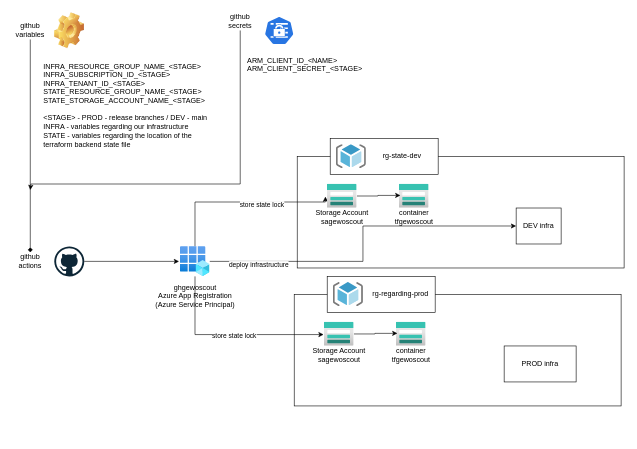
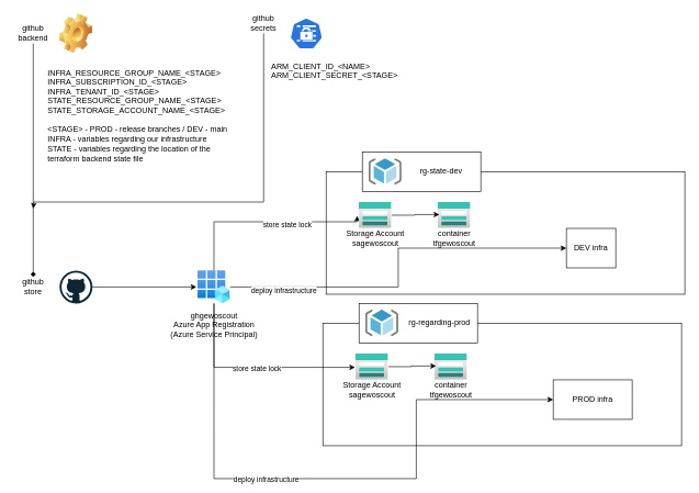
- <mxCell id="6" value="github variables" style="text;html=1;align=center;verticalAlign=middle;whiteSpace=wrap;rounded=0;" vertex="1" parent="1"><mxGeometry x="20" y="35" width="60" height="30" as="geometry" /></mxCell>
+ <mxCell id="6" value="github backend" style="text;html=1;align=center;verticalAlign=middle;whiteSpace=wrap;rounded=0;" vertex="1" parent="1"><mxGeometry x="20" y="35" width="60" height="30" as="geometry" /></mxCell>
- <mxCell id="7" value="github actions" style="text;html=1;align=center;verticalAlign=middle;whiteSpace=wrap;rounded=0;" vertex="1" parent="1"><mxGeometry x="20" y="420" width="60" height="30" as="geometry" /></mxCell>
+ <mxCell id="7" value="github store" style="text;html=1;align=center;verticalAlign=middle;whiteSpace=wrap;rounded=0;" vertex="1" parent="1"><mxGeometry x="20" y="420" width="60" height="30" as="geometry" /></mxCell>
+ <mxCell id="41" style="edgeStyle=orthogonalEdgeStyle;rounded=0;orthogonalLoop=1;jettySize=auto;html=1;exitX=0.5;exitY=0;exitDx=0;exitDy=0;entryX=0;entryY=0.5;entryDx=0;entryDy=0;" edge="1" parent="1" source="18" target="38"><mxGeometry relative="1" as="geometry"><Array as="points"><mxPoint x="325" y="726" /><mxPoint x="632" y="726" /><mxPoint x="632" y="606" /></Array></mxGeometry></mxCell>
+ <mxCell id="42" value="deploy infrastructure" style="edgeLabel;html=1;align=center;verticalAlign=middle;resizable=0;points=[];" vertex="1" connectable="0" parent="41"><mxGeometry x="-0.235" relative="1" as="geometry"><mxPoint as="offset" /></mxGeometry></mxCell>
